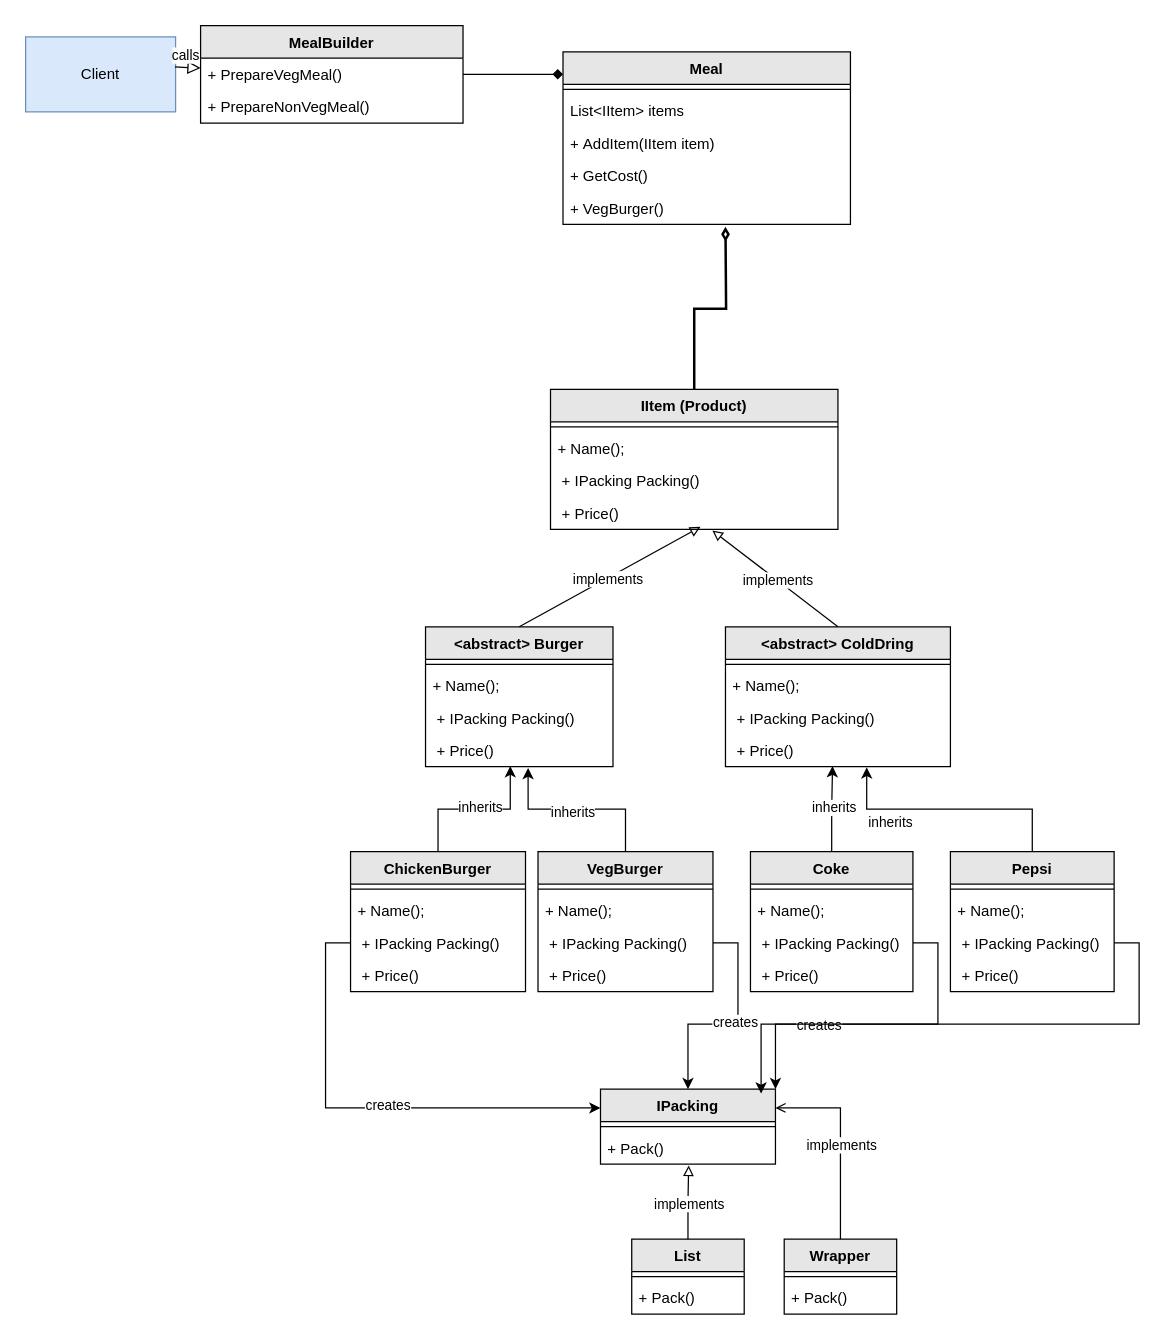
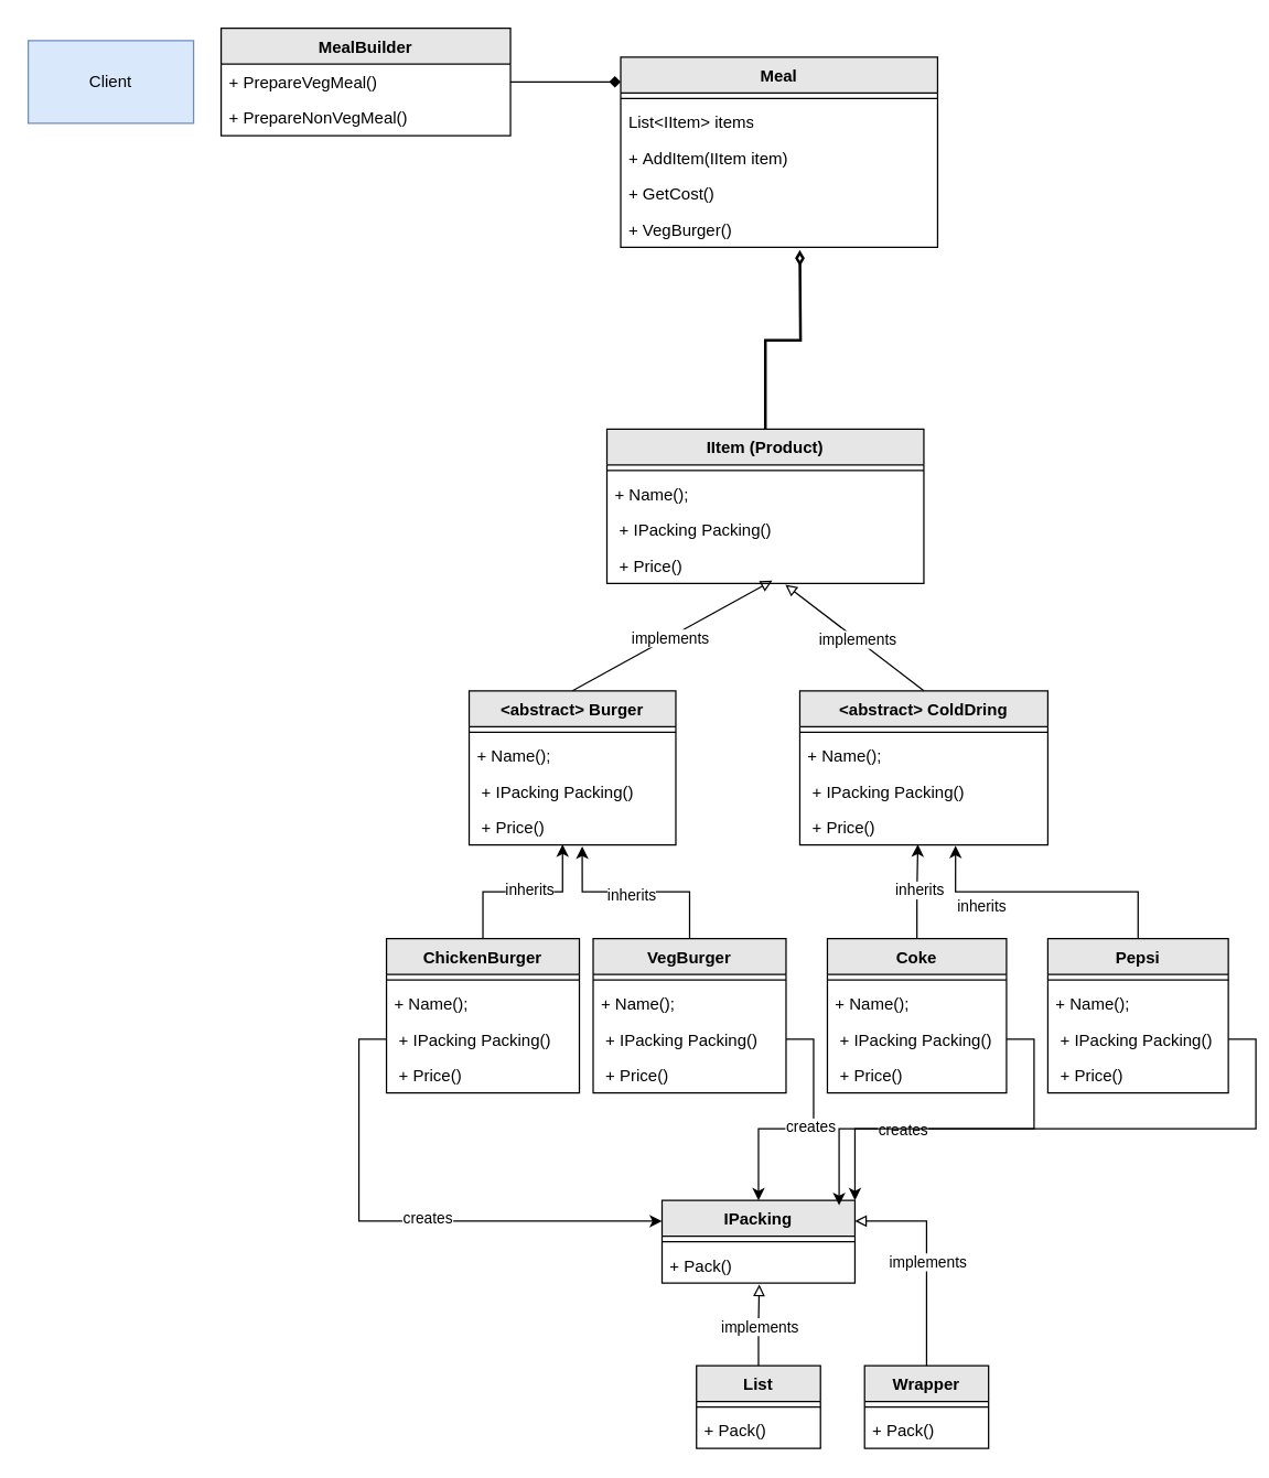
- <mxCell id="6" value="calls" style="html=1;verticalAlign=bottom;endArrow=block;endSize=8;curved=0;rounded=0;exitX=0.996;exitY=0.4;exitDx=0;exitDy=0;endFill=0;exitPerimeter=0;" edge="1" parent="1" source="5" target="2"><mxGeometry x="-0.225" relative="1" as="geometry"><mxPoint x="153" y="-17" as="sourcePoint" /><mxPoint x="209.53" y="-8.472" as="targetPoint" /><mxPoint as="offset" /></mxGeometry></mxCell>
- <mxCell id="59" style="edgeStyle=orthogonalEdgeStyle;rounded=0;orthogonalLoop=1;jettySize=auto;html=1;exitX=0.5;exitY=0;exitDx=0;exitDy=0;entryX=1;entryY=0.25;entryDx=0;entryDy=0;endArrow=open;endFill=0;" edge="1" parent="1" source="56" target="13"><mxGeometry relative="1" as="geometry"><mxPoint x="565" y="1037" as="sourcePoint" /><mxPoint x="561" y="942" as="targetPoint" /></mxGeometry></mxCell>
+ <mxCell id="59" style="edgeStyle=orthogonalEdgeStyle;rounded=0;orthogonalLoop=1;jettySize=auto;html=1;exitX=0.5;exitY=0;exitDx=0;exitDy=0;entryX=1;entryY=0.25;entryDx=0;entryDy=0;endArrow=block;endFill=0;" edge="1" parent="1" source="56" target="13"><mxGeometry relative="1" as="geometry"><mxPoint x="565" y="1037" as="sourcePoint" /><mxPoint x="561" y="942" as="targetPoint" /></mxGeometry></mxCell>
